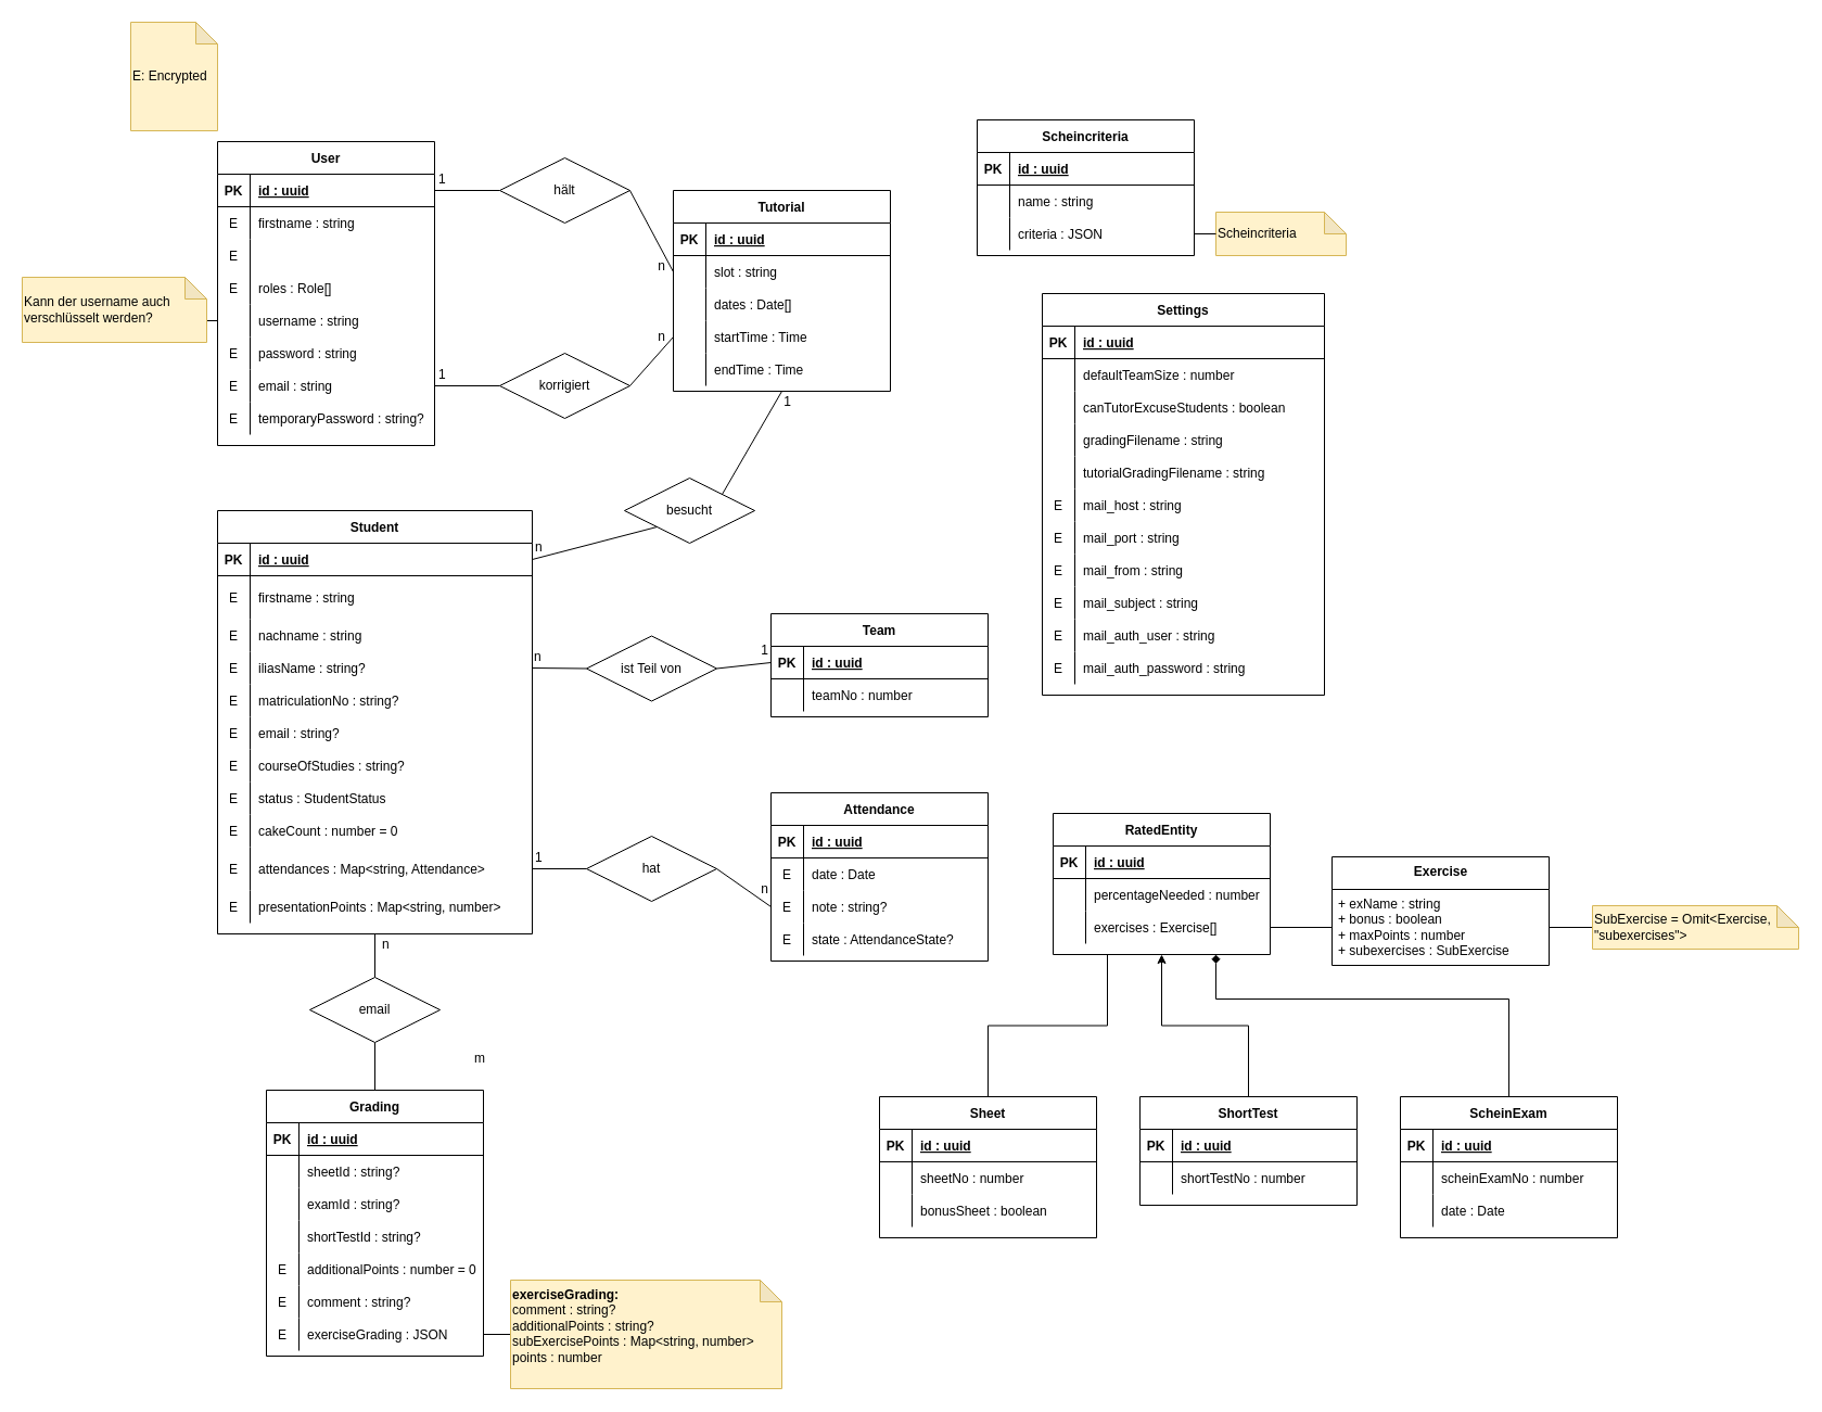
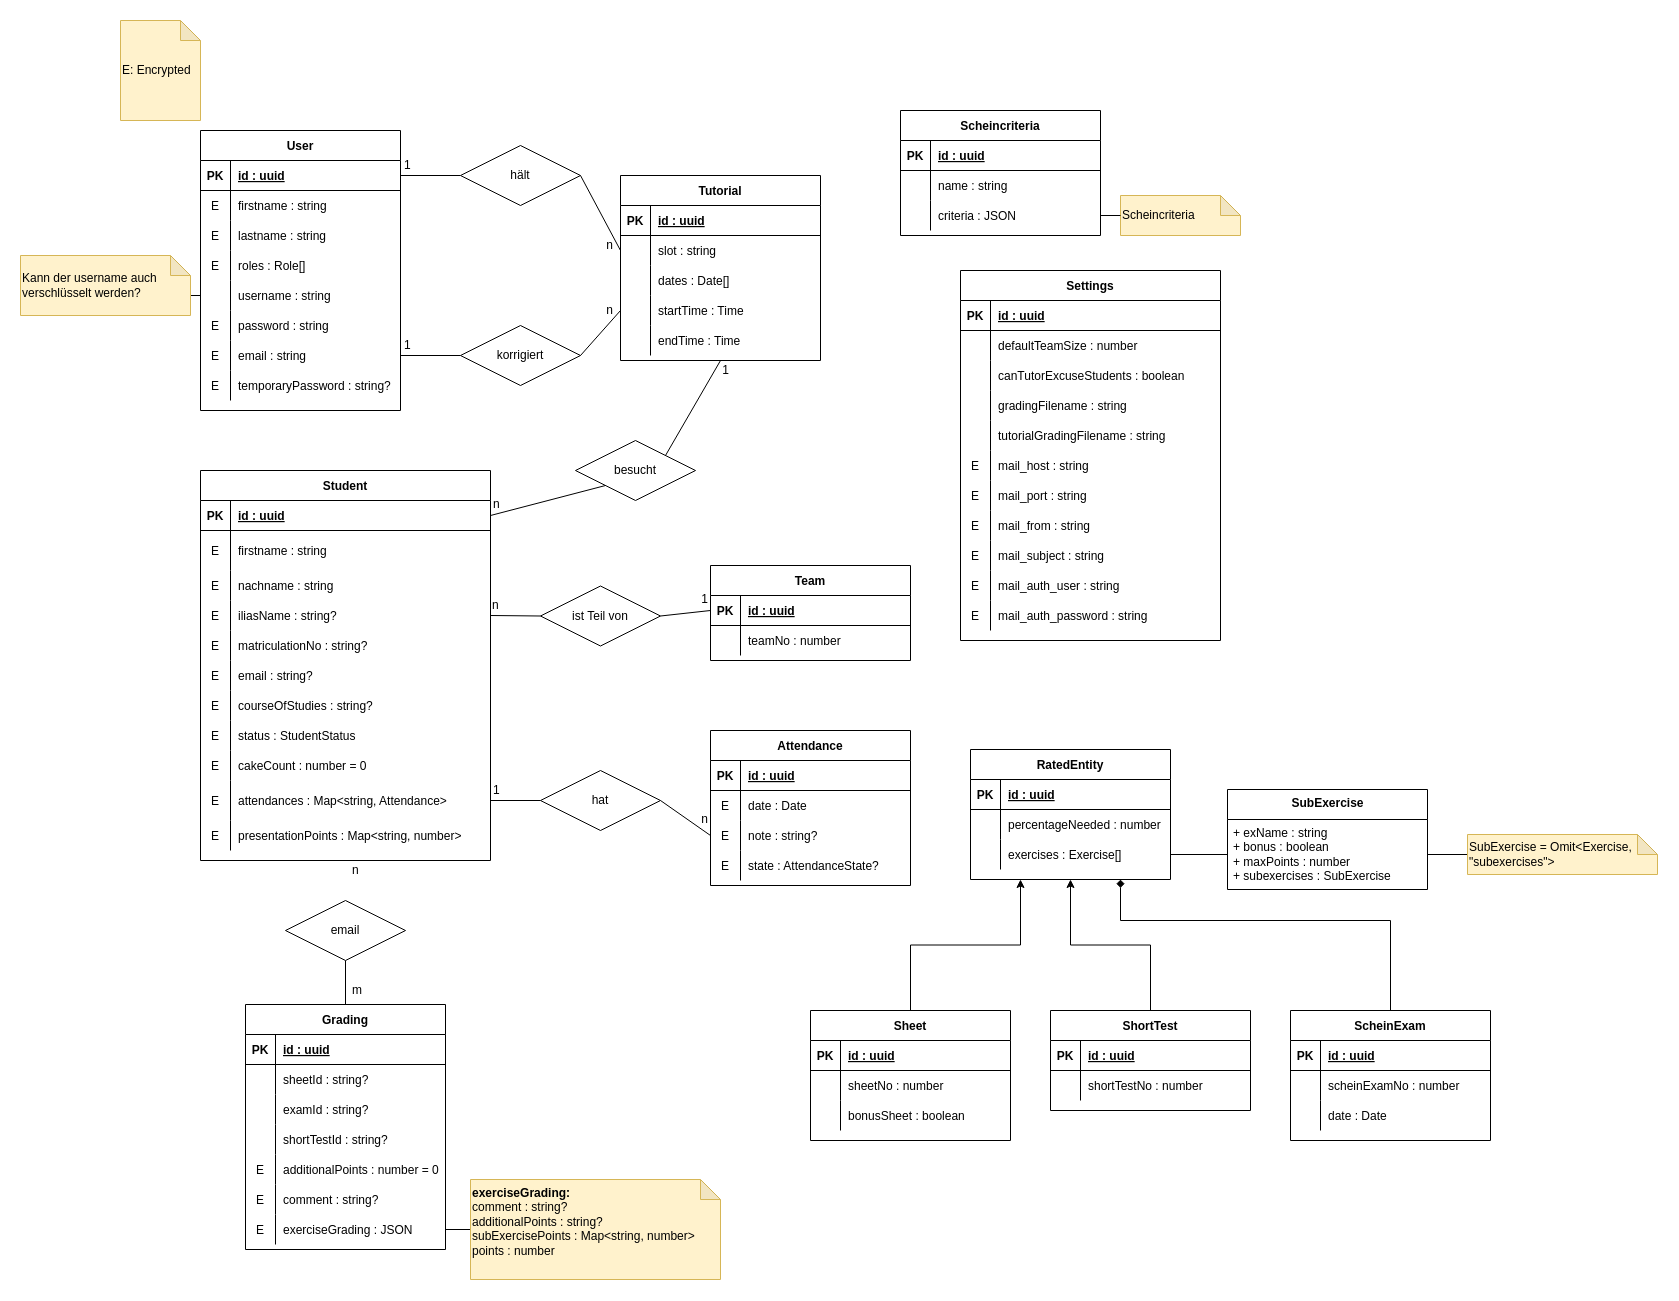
+ <mxCell id="11" value="lastname : string" style="shape=partialRectangle;connectable=0;fillColor=none;top=0;left=0;bottom=0;right=0;align=left;spacingLeft=6;overflow=hidden;" parent="9" vertex="1"><mxGeometry x="30" width="170" height="30" as="geometry" /></mxCell>
- <mxCell id="212" value="&lt;b&gt;Exercise&lt;/b&gt;" style="swimlane;fontStyle=0;align=center;verticalAlign=top;childLayout=stackLayout;horizontal=1;startSize=30;horizontalStack=0;resizeParent=1;resizeParentMax=0;resizeLast=0;collapsible=0;marginBottom=0;html=1;" parent="1" vertex="1"><mxGeometry x="1227" y="789" width="200" height="100" as="geometry" /></mxCell>
+ <mxCell id="212" value="&lt;b&gt;SubExercise&lt;/b&gt;" style="swimlane;fontStyle=0;align=center;verticalAlign=top;childLayout=stackLayout;horizontal=1;startSize=30;horizontalStack=0;resizeParent=1;resizeParentMax=0;resizeLast=0;collapsible=0;marginBottom=0;html=1;" parent="1" vertex="1"><mxGeometry x="1227" y="789" width="200" height="100" as="geometry" /></mxCell>
- <mxCell id="150" style="edgeStyle=none;rounded=0;orthogonalLoop=1;jettySize=auto;html=1;exitX=0.5;exitY=0;exitDx=0;exitDy=0;entryX=0.5;entryY=1;entryDx=0;entryDy=0;endArrow=none;endFill=0;" parent="1" source="151" target="54" edge="1"><mxGeometry relative="1" as="geometry" /></mxCell>
- <mxCell id="215" style="edgeStyle=orthogonalEdgeStyle;rounded=0;orthogonalLoop=1;jettySize=auto;html=1;exitX=0.5;exitY=0;exitDx=0;exitDy=0;entryX=0.25;entryY=1;entryDx=0;entryDy=0;endArrow=none;" edge="1" parent="1" source="216" target="200"><mxGeometry relative="1" as="geometry" /></mxCell>
+ <mxCell id="215" style="edgeStyle=orthogonalEdgeStyle;rounded=0;orthogonalLoop=1;jettySize=auto;html=1;exitX=0.5;exitY=0;exitDx=0;exitDy=0;entryX=0.25;entryY=1;entryDx=0;entryDy=0;" edge="1" parent="1" source="216" target="200"><mxGeometry relative="1" as="geometry" /></mxCell>
- <mxCell id="153" value="m" style="text;html=1;strokeColor=none;fillColor=none;align=left;verticalAlign=middle;whiteSpace=wrap;rounded=0;" parent="1" vertex="1"><mxGeometry x="435" y="965" width="40" height="20" as="geometry" /></mxCell>
+ <mxCell id="153" value="m" style="text;html=1;strokeColor=none;fillColor=none;align=left;verticalAlign=middle;whiteSpace=wrap;rounded=0;" parent="1" vertex="1"><mxGeometry x="350" y="980" width="40" height="20" as="geometry" /></mxCell>
